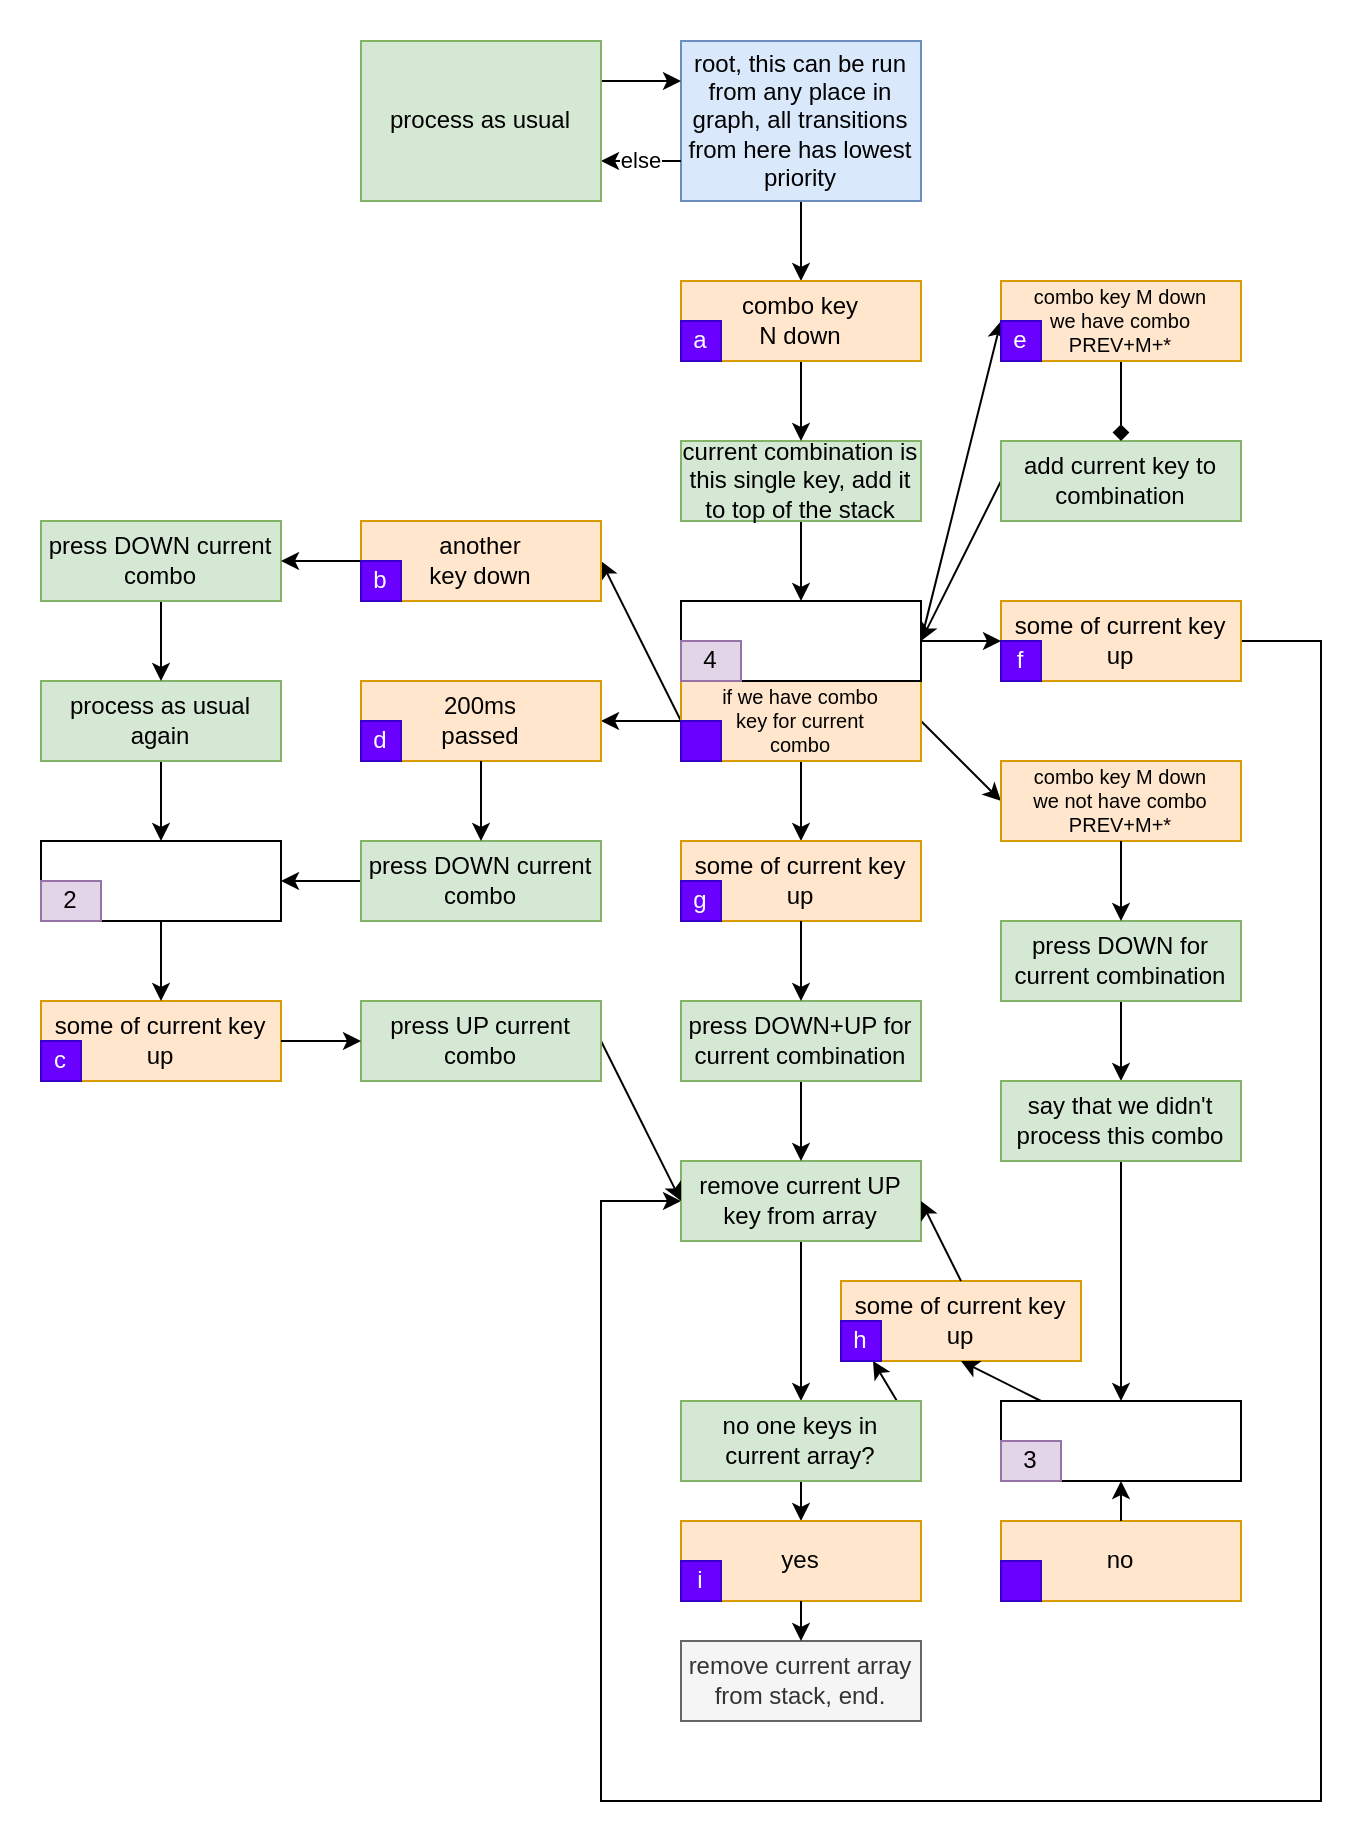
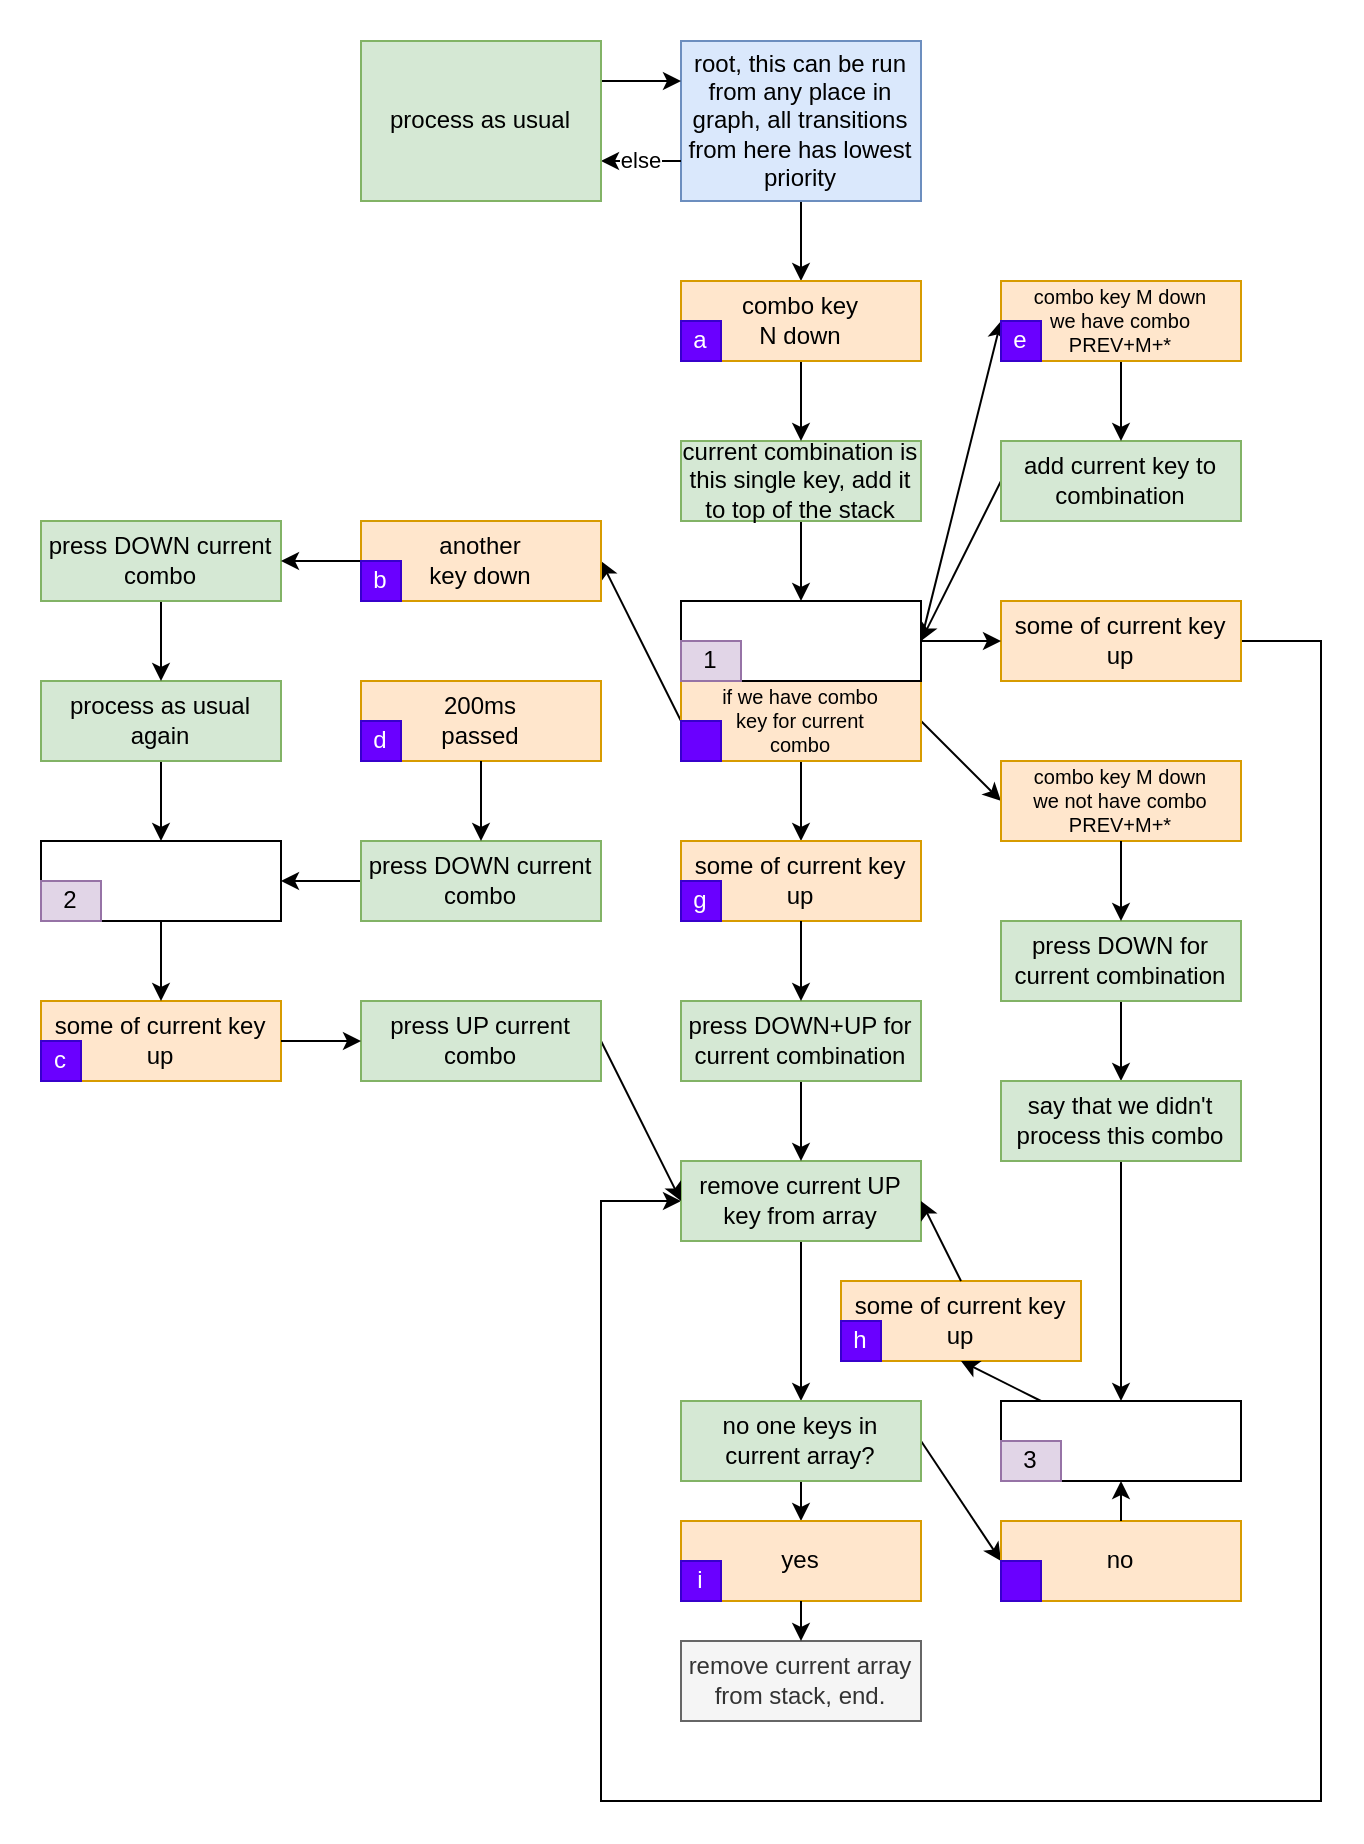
- <mxCell id="38" style="edgeStyle=none;rounded=0;orthogonalLoop=1;jettySize=auto;html=1;endArrow=diamond;" edge="1" parent="1" source="48" target="21"><mxGeometry relative="1" as="geometry" /></mxCell>
+ <mxCell id="38" style="edgeStyle=none;rounded=0;orthogonalLoop=1;jettySize=auto;html=1;" edge="1" parent="1" source="48" target="21"><mxGeometry relative="1" as="geometry" /></mxCell>
- <mxCell id="55" value="4" style="rounded=0;whiteSpace=wrap;html=1;fillColor=#e1d5e7;strokeColor=#9673a6;" parent="53" vertex="1"><mxGeometry y="20" width="30" height="20" as="geometry" /></mxCell>
+ <mxCell id="55" value="1" style="rounded=0;whiteSpace=wrap;html=1;fillColor=#e1d5e7;strokeColor=#9673a6;" parent="53" vertex="1"><mxGeometry y="20" width="30" height="20" as="geometry" /></mxCell>
- <mxCell id="89" value="f" style="rounded=0;whiteSpace=wrap;html=1;fillColor=#6a00ff;strokeColor=#3700CC;fontColor=#ffffff;" vertex="1" parent="87"><mxGeometry y="20" width="20" height="20" as="geometry" /></mxCell>
- <mxCell id="14" style="edgeStyle=none;rounded=0;orthogonalLoop=1;jettySize=auto;html=1;exitX=0;exitY=0.5;exitDx=0;exitDy=0;entryX=1;entryY=0.5;entryDx=0;entryDy=0;" edge="1" parent="1" source="17" target="42"><mxGeometry relative="1" as="geometry" /></mxCell>
- <mxCell id="28" style="edgeStyle=none;rounded=0;orthogonalLoop=1;jettySize=auto;html=1;exitX=1;exitY=0.5;exitDx=0;exitDy=0;" edge="1" parent="1" source="29" target="73"><mxGeometry relative="1" as="geometry" /></mxCell>
+ <mxCell id="28" style="edgeStyle=none;rounded=0;orthogonalLoop=1;jettySize=auto;html=1;entryX=0;entryY=0.5;entryDx=0;entryDy=0;exitX=1;exitY=0.5;exitDx=0;exitDy=0;" edge="1" parent="1" source="29" target="81"><mxGeometry relative="1" as="geometry" /></mxCell>
